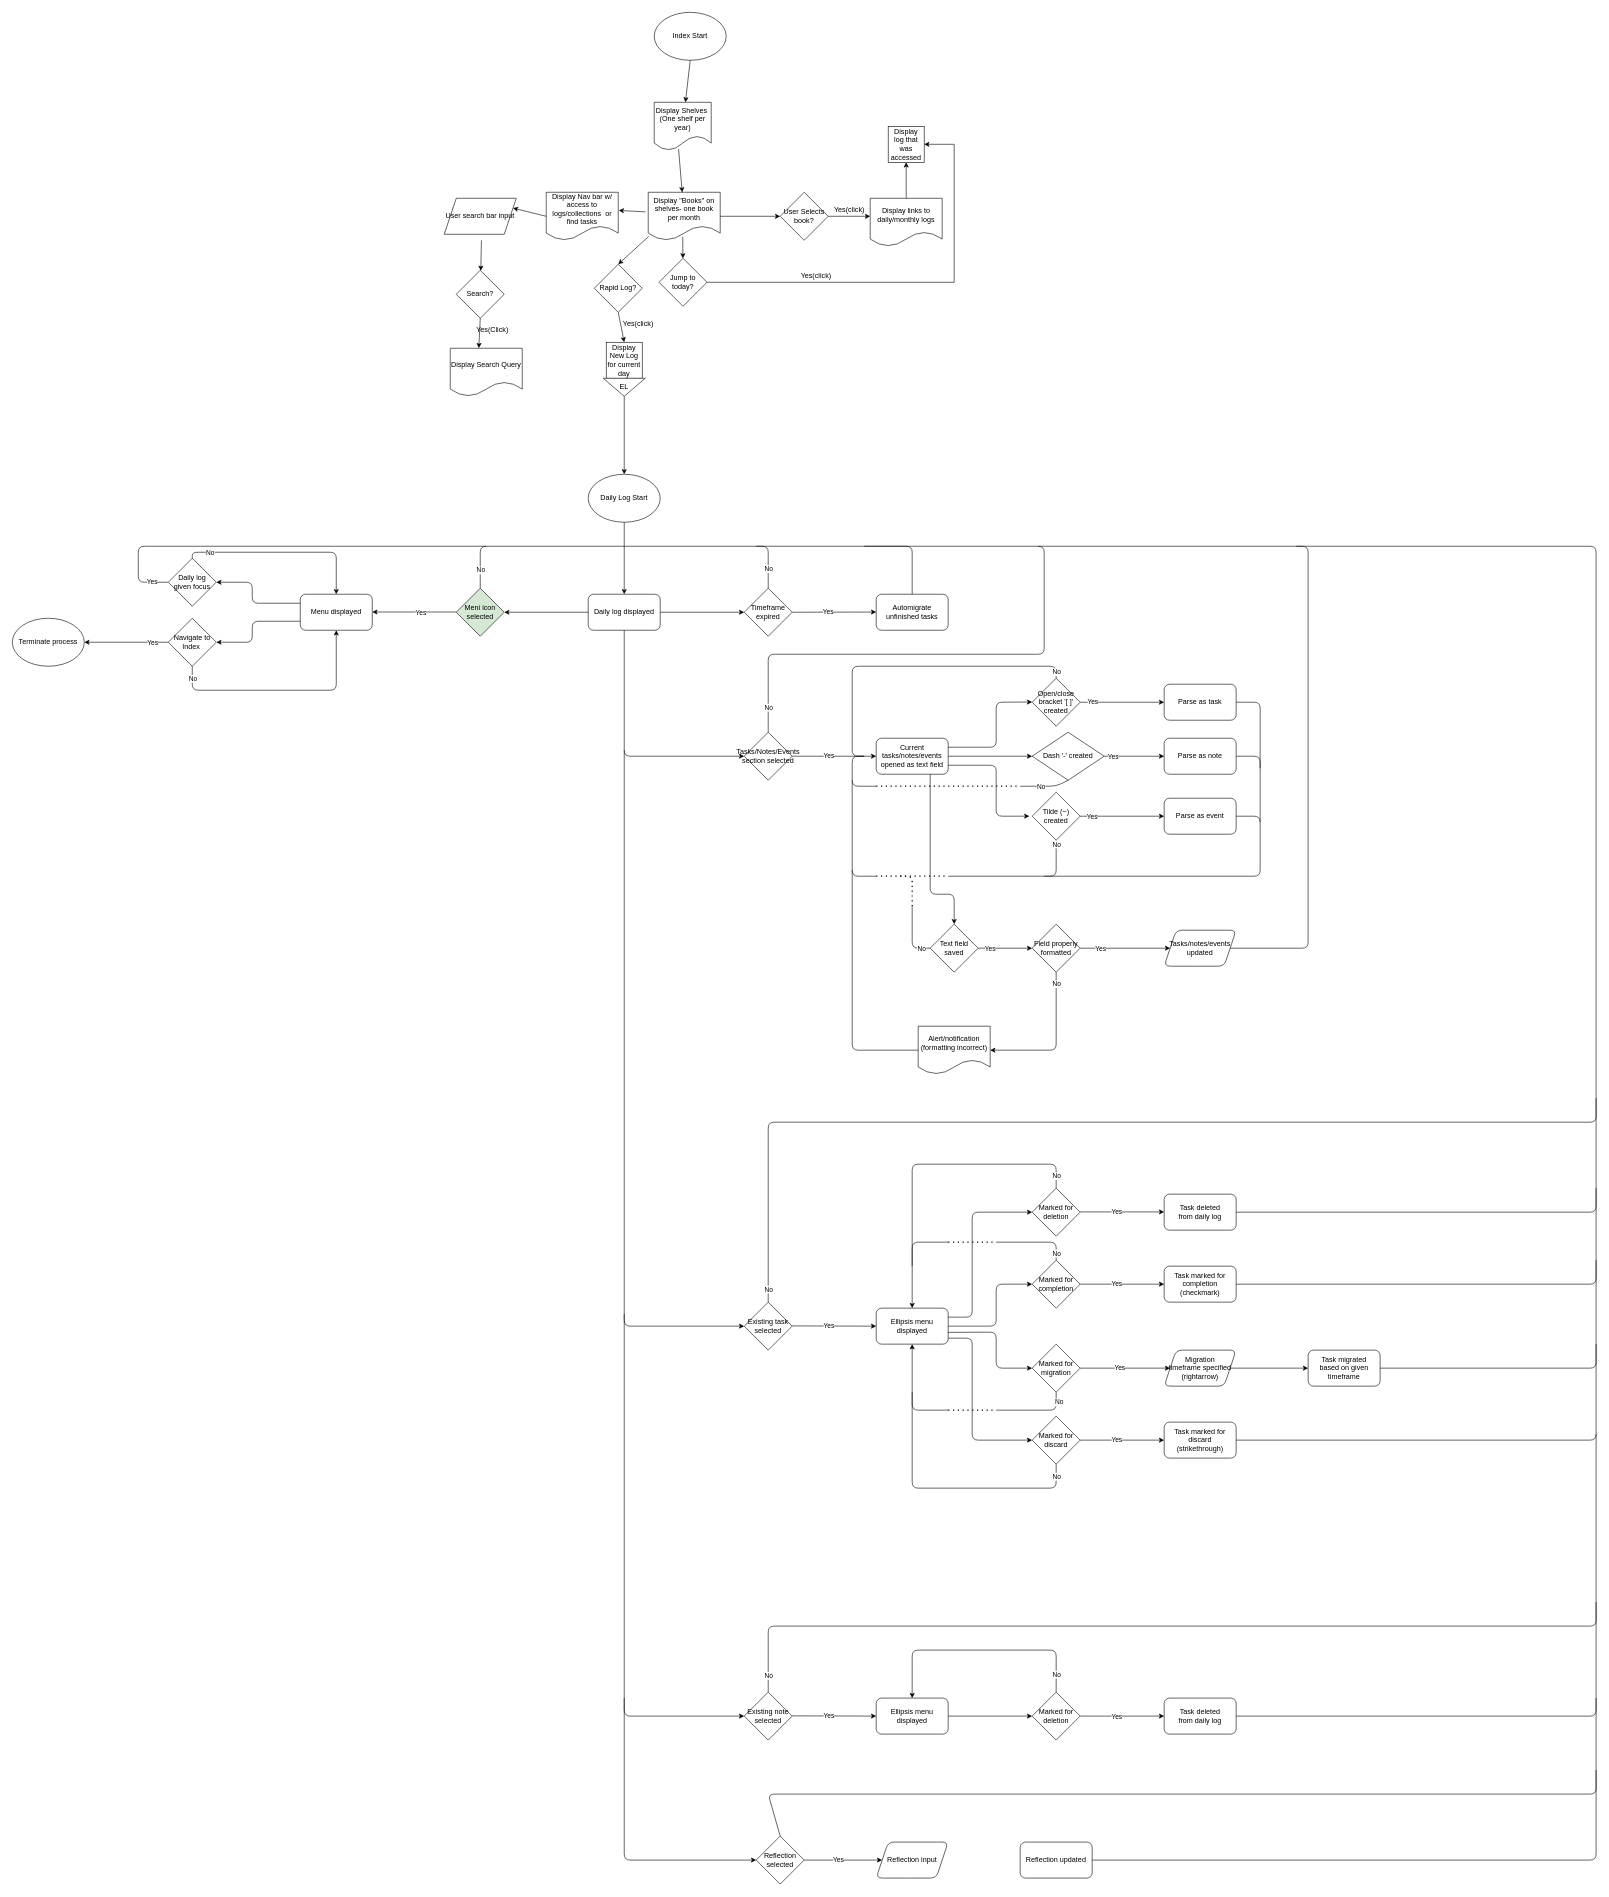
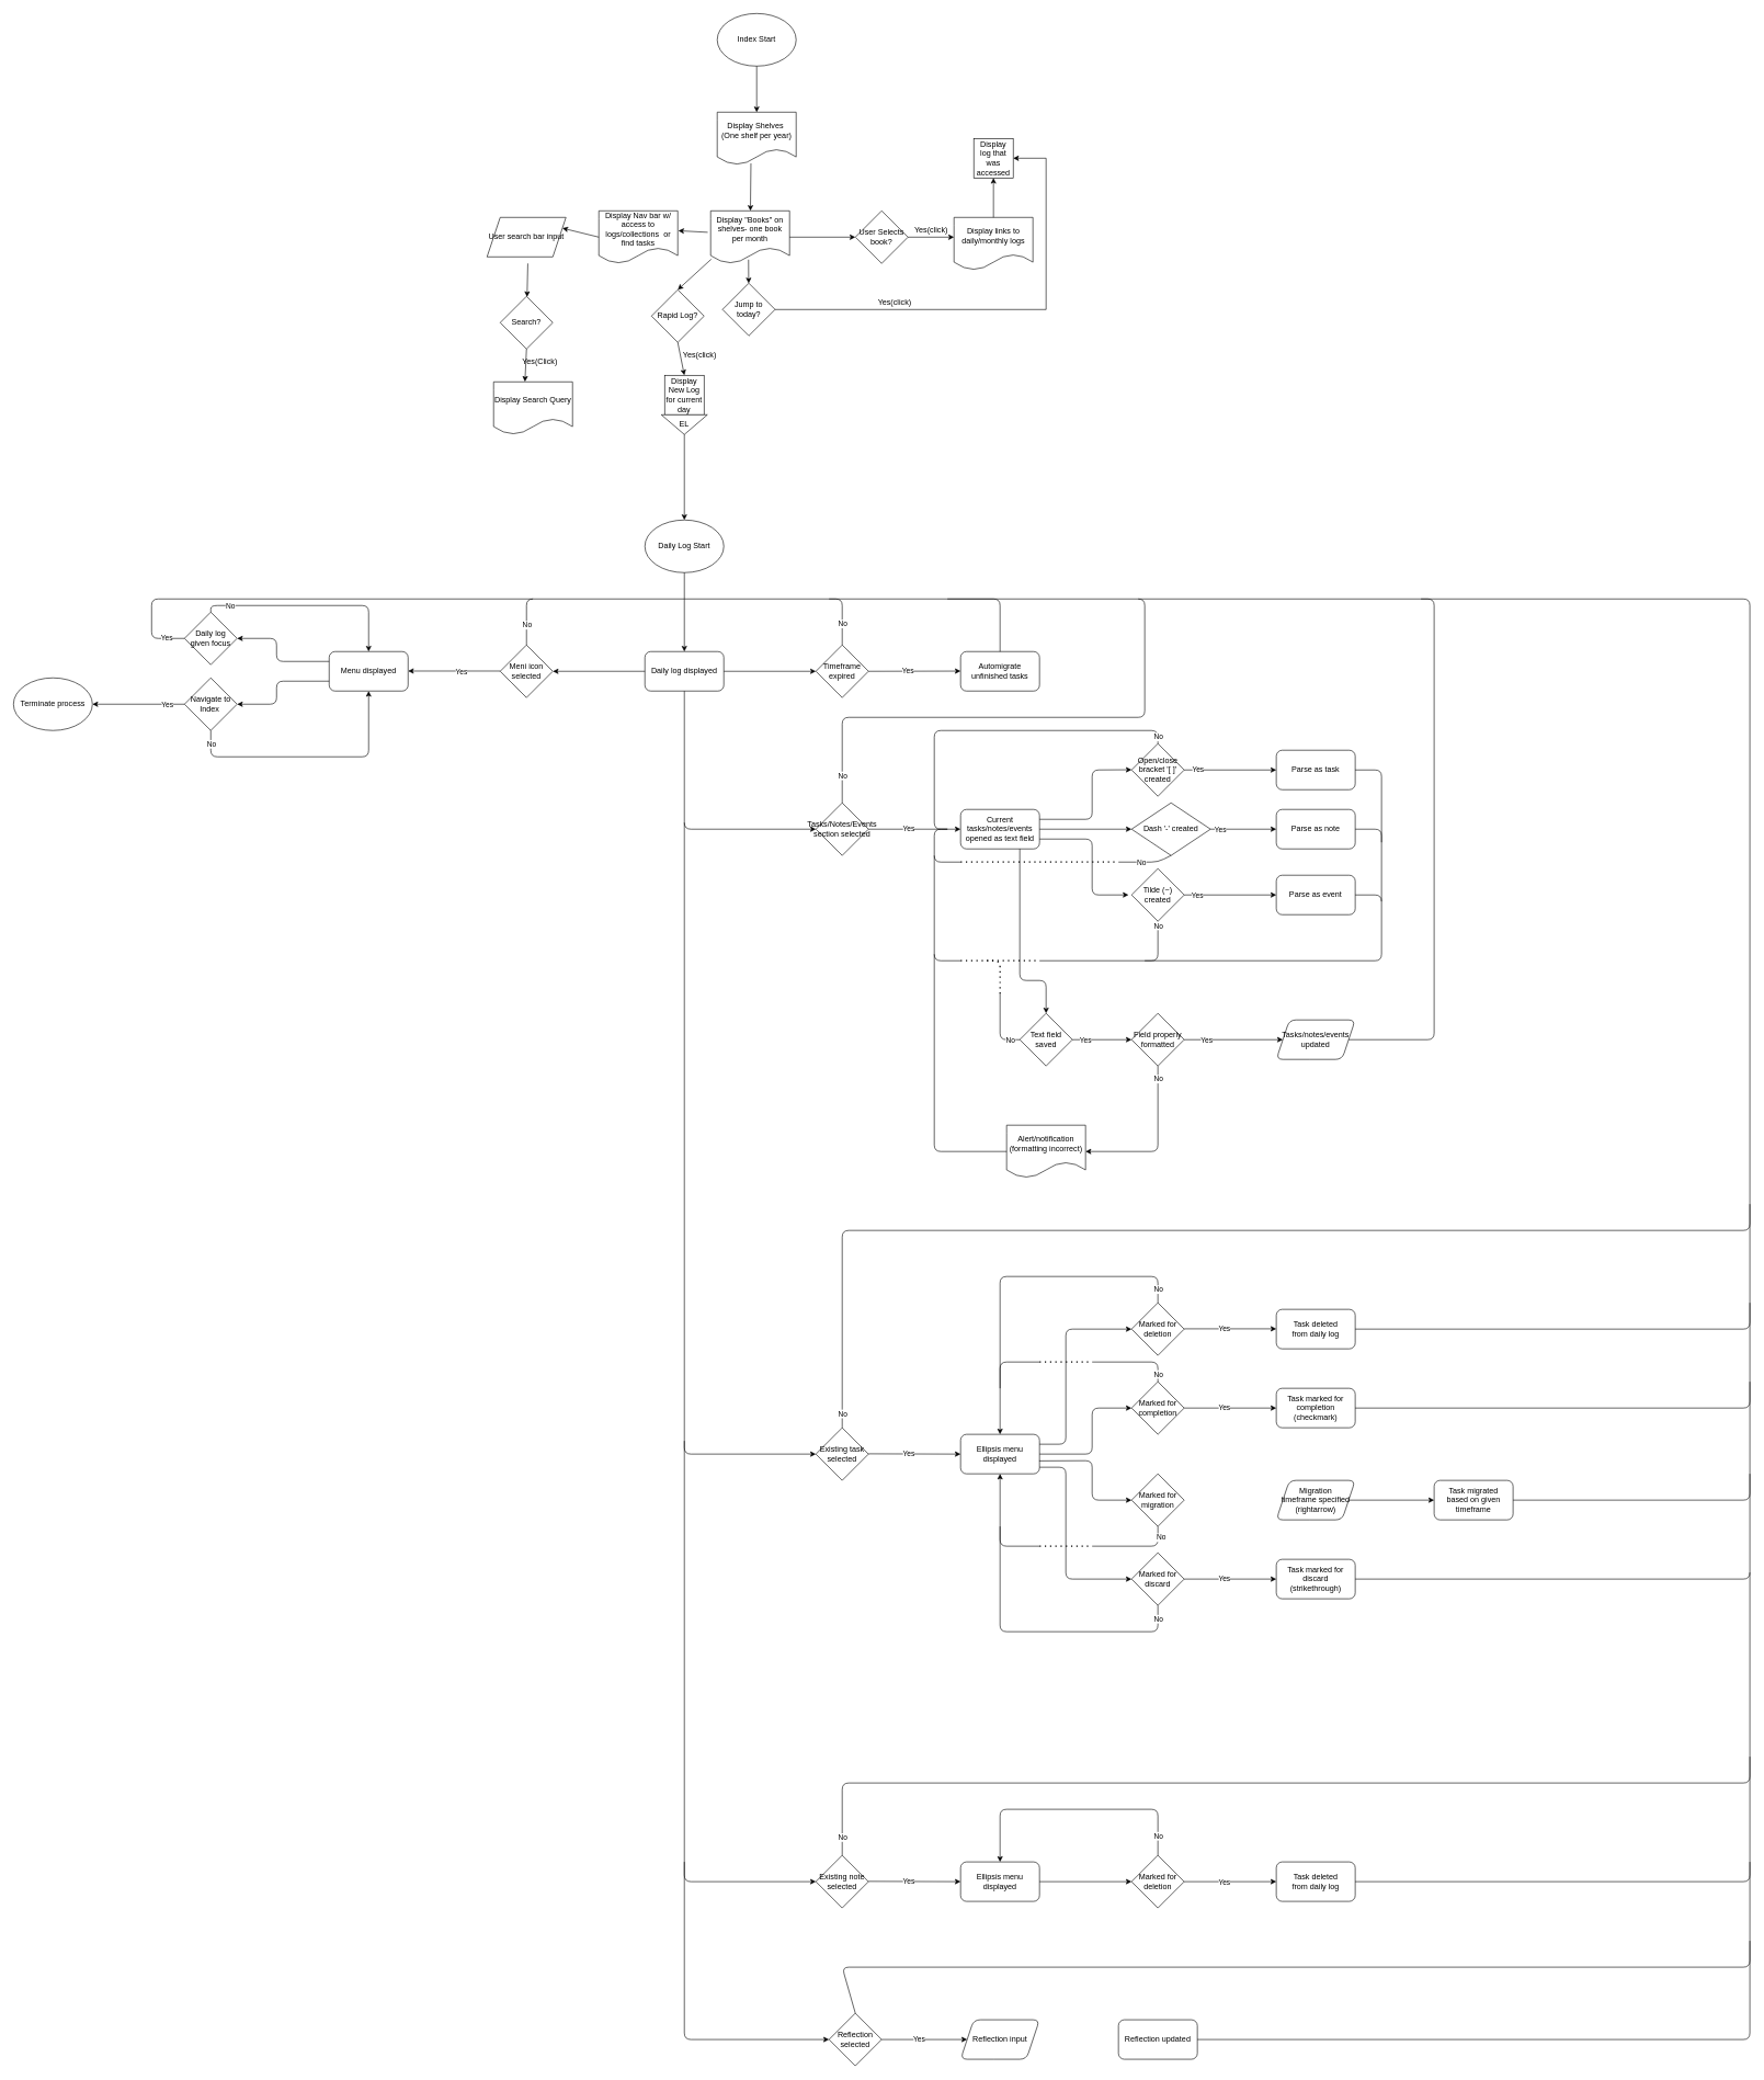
- <mxCell id="4" value="Display Shelves&amp;nbsp;&lt;br&gt;(One shelf per year)" style="shape=document;whiteSpace=wrap;html=1;boundedLbl=1;" vertex="1" parent="1"><mxGeometry x="1090" y="170" width="95" height="80" as="geometry" /></mxCell>
+ <mxCell id="4" value="Display Shelves&amp;nbsp;&lt;br&gt;(One shelf per year)" style="shape=document;whiteSpace=wrap;html=1;boundedLbl=1;" vertex="1" parent="1"><mxGeometry x="1090" y="170" width="120" height="80" as="geometry" /></mxCell>
- <mxCell id="49" value="Meni icon selected" style="rhombus;whiteSpace=wrap;html=1;rounded=0;fillColor=#d5e8d4;" vertex="1" parent="1"><mxGeometry x="760" y="980" width="80" height="80" as="geometry" /></mxCell>
+ <mxCell id="49" value="Meni icon selected" style="rhombus;whiteSpace=wrap;html=1;rounded=0;" vertex="1" parent="1"><mxGeometry x="760" y="980" width="80" height="80" as="geometry" /></mxCell>
- <mxCell id="81" value="" style="endArrow=classic;html=1;entryX=0;entryY=0.5;entryDx=0;entryDy=0;exitX=1;exitY=0.5;exitDx=0;exitDy=0;" edge="1" parent="1" source="67" target="79"><mxGeometry width="50" height="50" relative="1" as="geometry"><mxPoint x="1800" y="2250" as="sourcePoint" /><mxPoint x="1940" y="2250" as="targetPoint" /></mxGeometry></mxCell>
- <mxCell id="82" value="Yes" style="edgeLabel;html=1;align=center;verticalAlign=middle;resizable=0;points=[];" vertex="1" connectable="0" parent="81"><mxGeometry x="-0.138" y="1" relative="1" as="geometry"><mxPoint as="offset" /></mxGeometry></mxCell>
